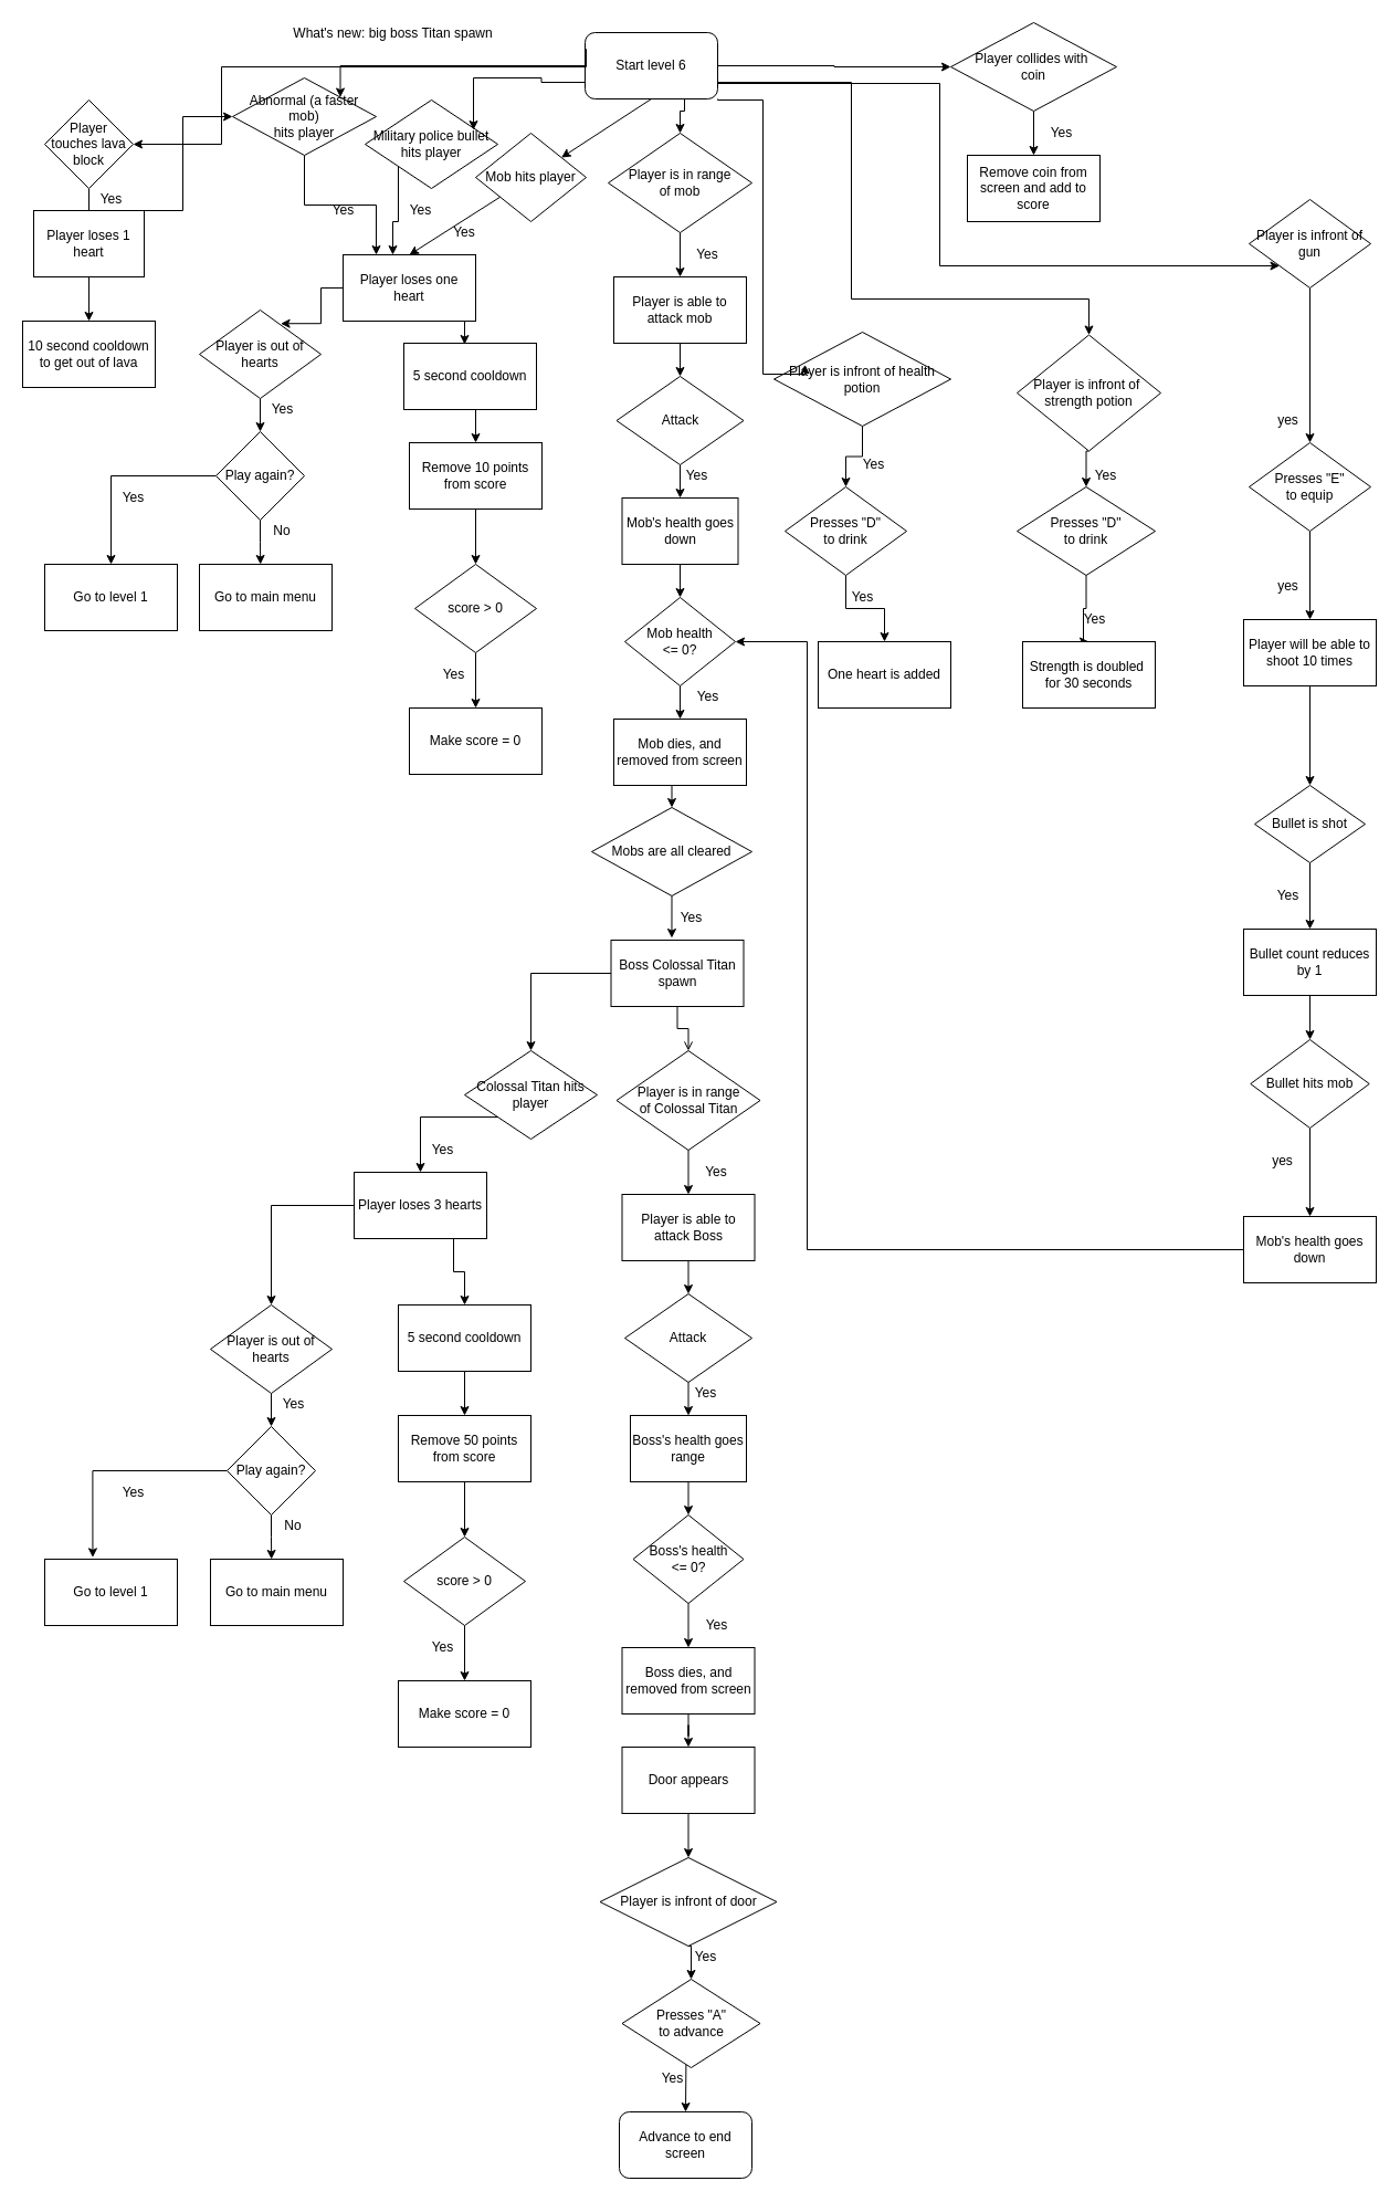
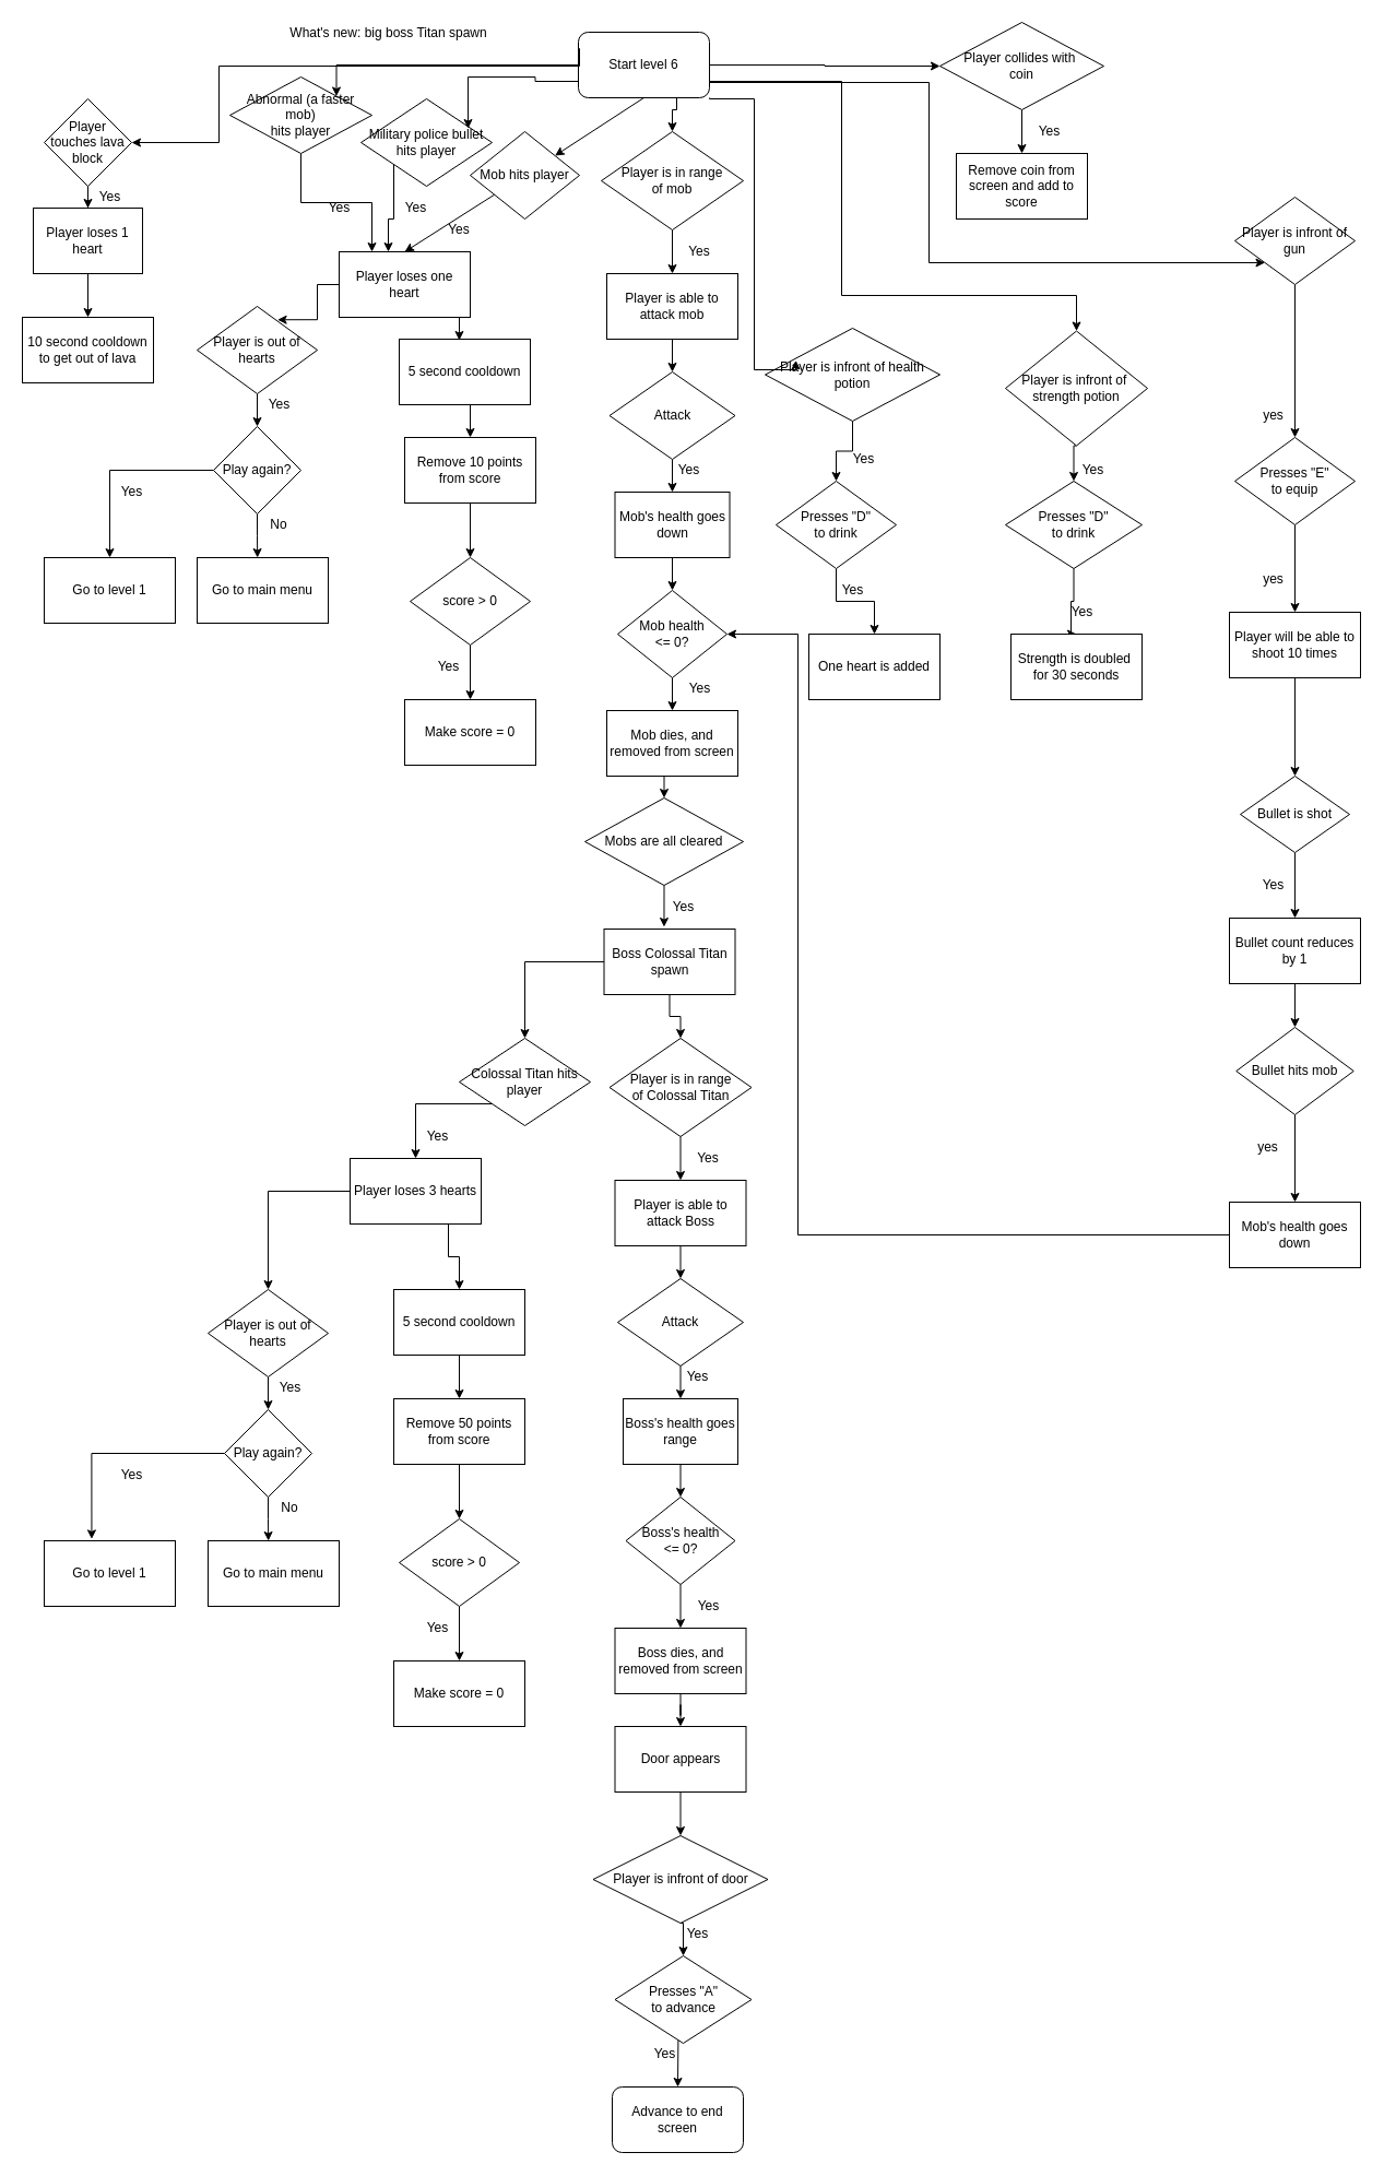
- <mxCell id="75" style="edgeStyle=orthogonalEdgeStyle;rounded=0;orthogonalLoop=1;jettySize=auto;html=1;exitX=0.5;exitY=1;exitDx=0;exitDy=0;" parent="1" source="76" target="72" edge="1"><mxGeometry relative="1" as="geometry" /></mxCell>
+ <mxCell id="75" style="edgeStyle=orthogonalEdgeStyle;rounded=0;orthogonalLoop=1;jettySize=auto;html=1;exitX=0.5;exitY=1;exitDx=0;exitDy=0;" parent="1" source="76" target="78" edge="1"><mxGeometry relative="1" as="geometry" /></mxCell>
- <mxCell id="109" style="edgeStyle=orthogonalEdgeStyle;rounded=0;orthogonalLoop=1;jettySize=auto;html=1;exitX=0.5;exitY=1;exitDx=0;exitDy=0;entryX=0.5;entryY=0;entryDx=0;entryDy=0;endArrow=open;" parent="1" source="111" target="136" edge="1"><mxGeometry relative="1" as="geometry" /></mxCell>
+ <mxCell id="109" style="edgeStyle=orthogonalEdgeStyle;rounded=0;orthogonalLoop=1;jettySize=auto;html=1;exitX=0.5;exitY=1;exitDx=0;exitDy=0;entryX=0.5;entryY=0;entryDx=0;entryDy=0;" parent="1" source="111" target="136" edge="1"><mxGeometry relative="1" as="geometry" /></mxCell>
